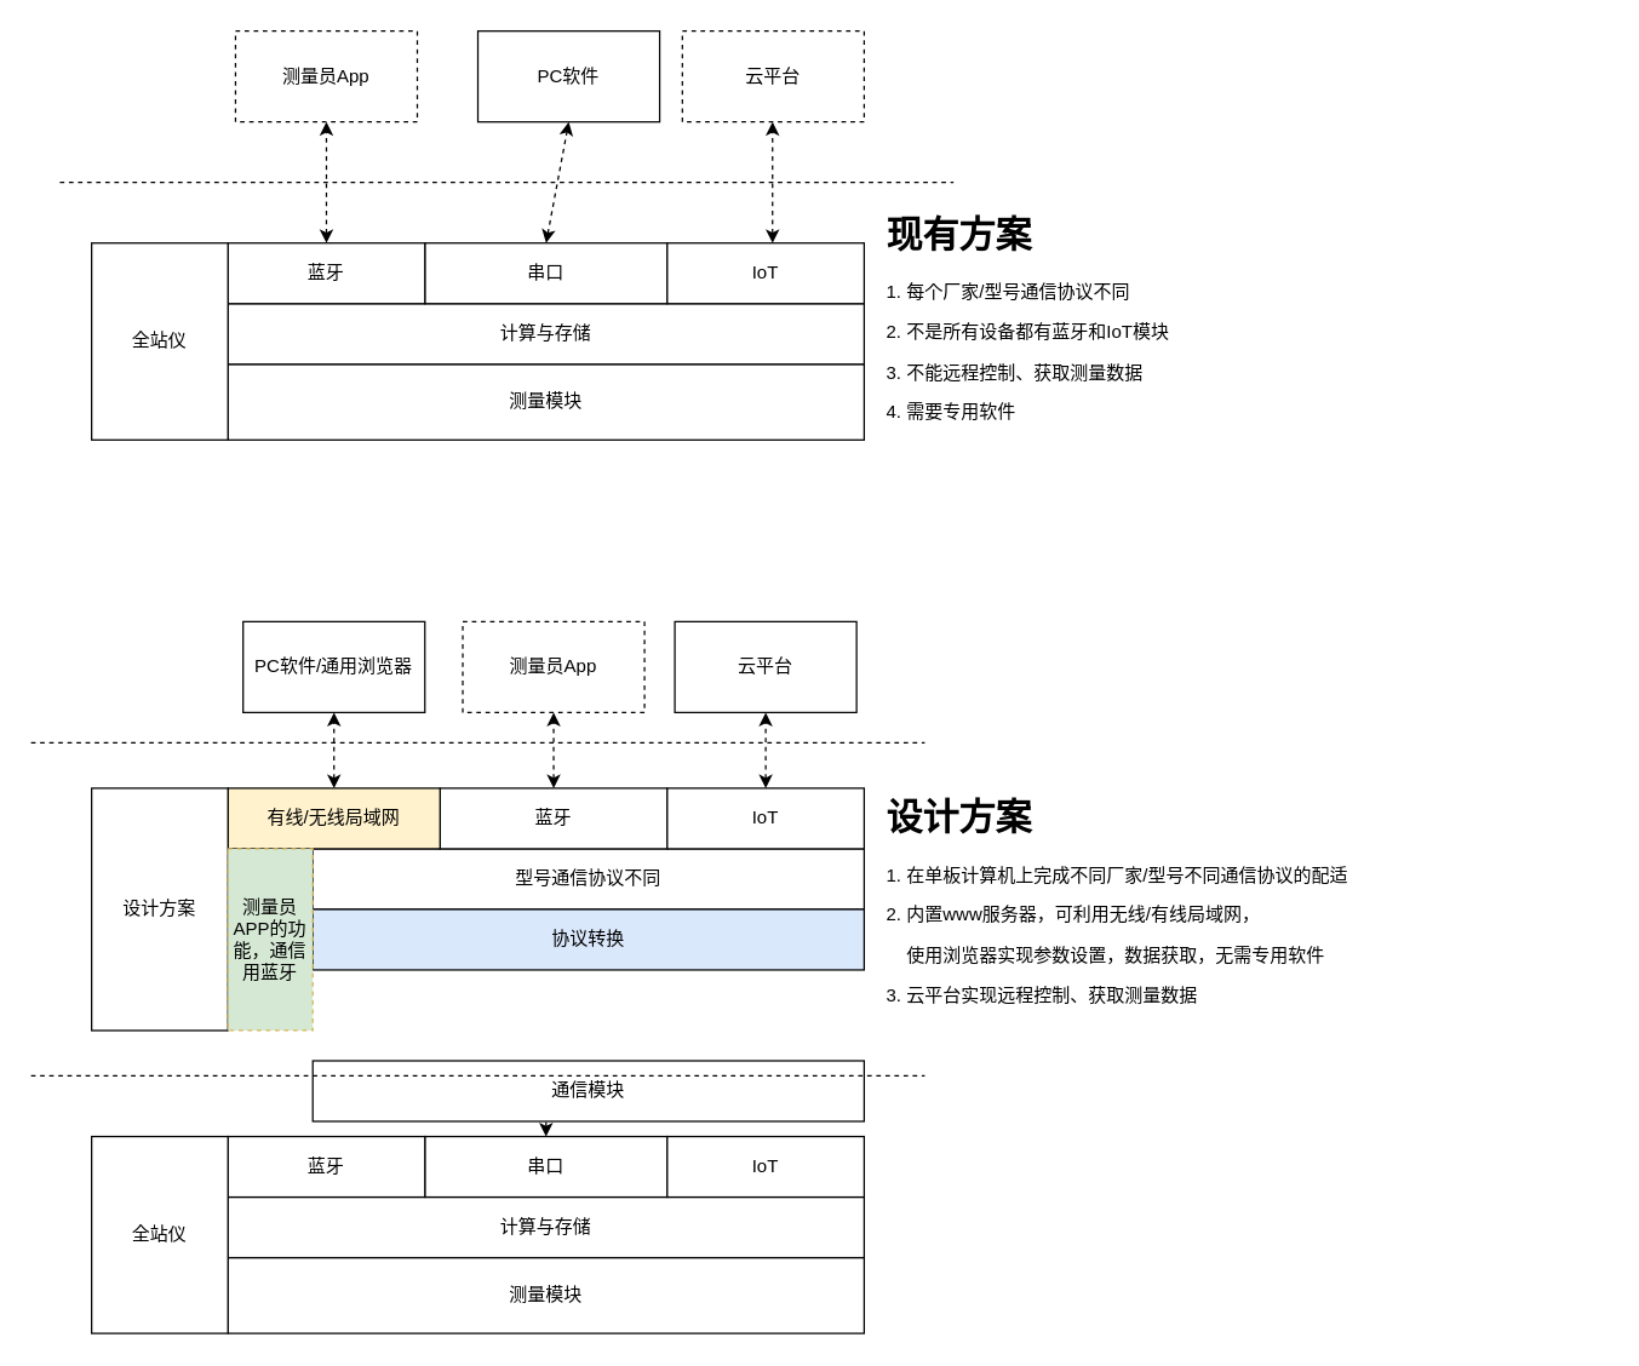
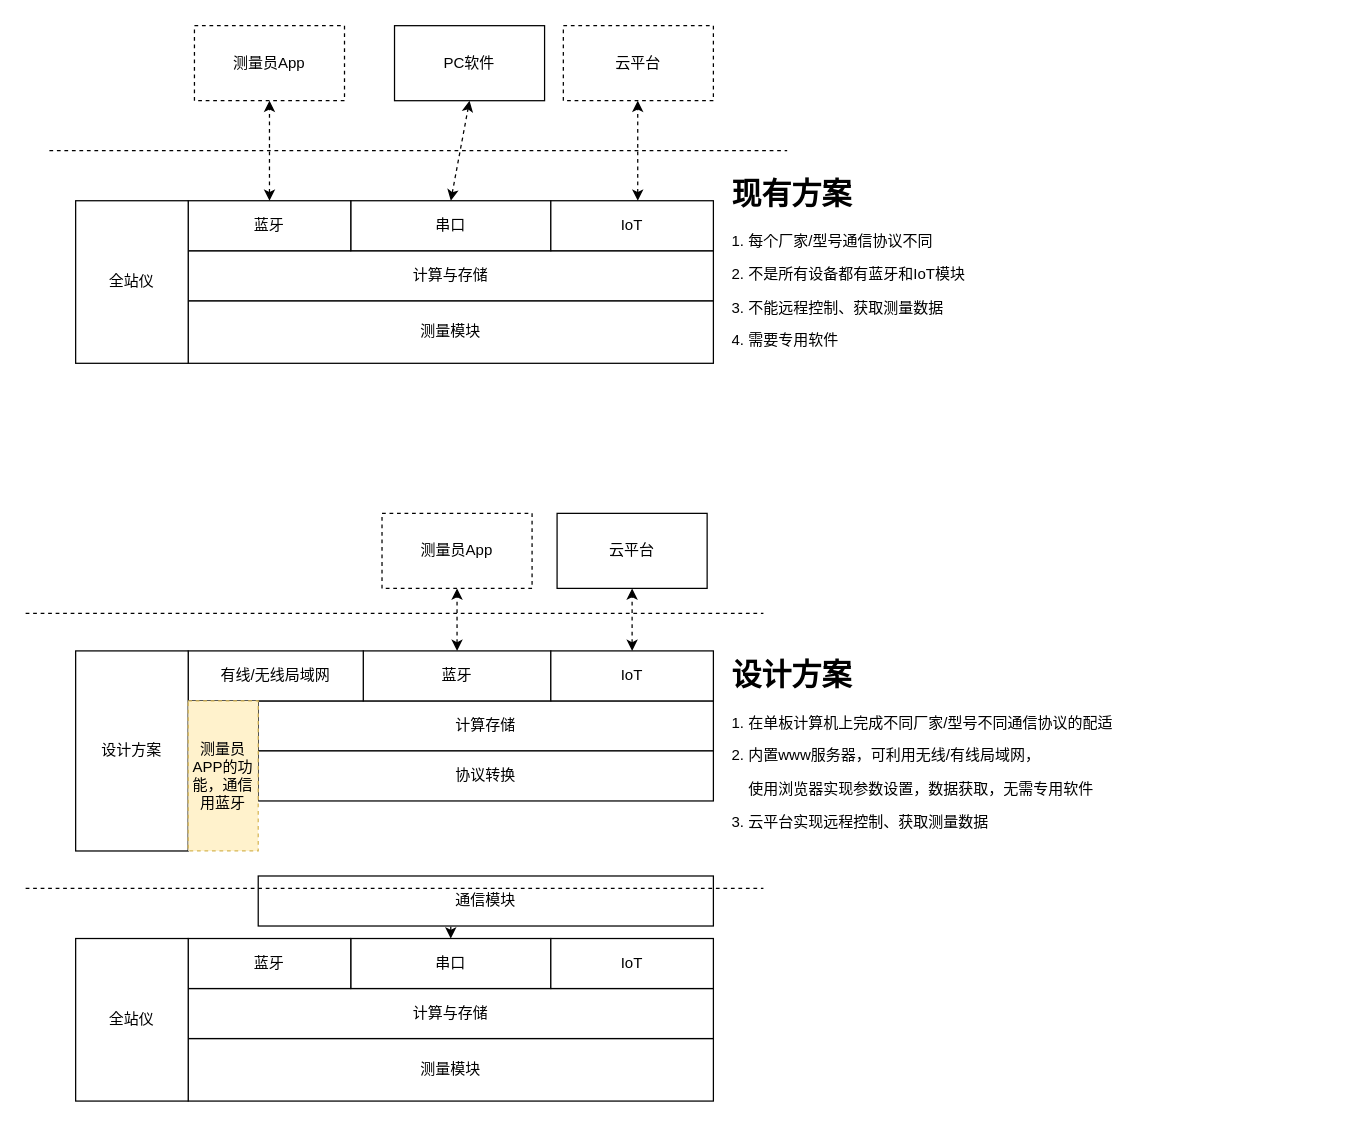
- <mxCell id="32" value="PC软件/通用浏览器" style="rounded=0;whiteSpace=wrap;html=1;" vertex="1" parent="1"><mxGeometry x="160" y="410" width="120" height="60" as="geometry" /></mxCell>
- <mxCell id="28" value="" style="edgeStyle=orthogonalEdgeStyle;rounded=0;orthogonalLoop=1;jettySize=auto;html=1;dashed=1;startArrow=classic;startFill=1;" edge="1" parent="1" source="29" target="32"><mxGeometry relative="1" as="geometry" /></mxCell>
- <mxCell id="29" value="有线/无线局域网" style="rounded=0;whiteSpace=wrap;html=1;fillColor=#fff2cc;" vertex="1" parent="1"><mxGeometry x="150" y="520" width="140" height="40" as="geometry" /></mxCell>
+ <mxCell id="29" value="有线/无线局域网" style="rounded=0;whiteSpace=wrap;html=1;" vertex="1" parent="1"><mxGeometry x="150" y="520" width="140" height="40" as="geometry" /></mxCell>
- <mxCell id="23" value="型号通信协议不同" style="rounded=0;whiteSpace=wrap;html=1;" vertex="1" parent="1"><mxGeometry x="206" y="560" width="364" height="40" as="geometry" /></mxCell>
+ <mxCell id="23" value="计算存储" style="rounded=0;whiteSpace=wrap;html=1;" vertex="1" parent="1"><mxGeometry x="206" y="560" width="364" height="40" as="geometry" /></mxCell>
- <mxCell id="39" value="测量员APP的功能，通信用蓝牙" style="rounded=0;whiteSpace=wrap;html=1;dashed=1;fillColor=#d5e8d4;strokeColor=#d6b656;" vertex="1" parent="1"><mxGeometry x="150" y="560" width="56" height="120" as="geometry" /></mxCell>
+ <mxCell id="39" value="测量员APP的功能，通信用蓝牙" style="rounded=0;whiteSpace=wrap;html=1;dashed=1;fillColor=#fff2cc;strokeColor=#d6b656;" vertex="1" parent="1"><mxGeometry x="150" y="560" width="56" height="120" as="geometry" /></mxCell>
- <mxCell id="36" value="协议转换" style="rounded=0;whiteSpace=wrap;html=1;fillColor=#dae8fc;" vertex="1" parent="1"><mxGeometry x="206" y="600" width="364" height="40" as="geometry" /></mxCell>
+ <mxCell id="36" value="协议转换" style="rounded=0;whiteSpace=wrap;html=1;" vertex="1" parent="1"><mxGeometry x="206" y="600" width="364" height="40" as="geometry" /></mxCell>
